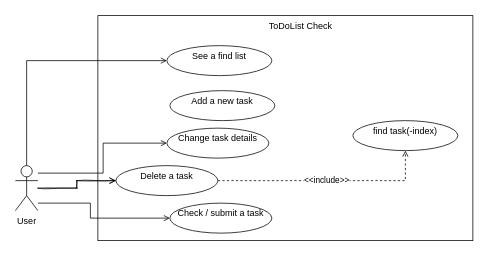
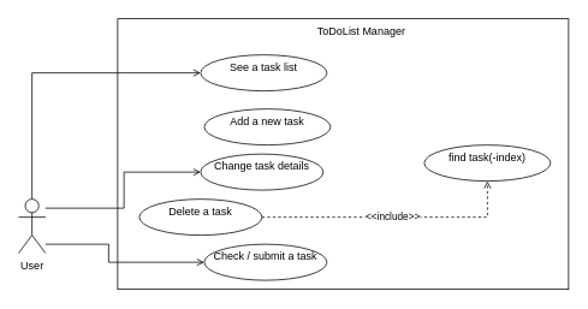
- <mxCell id="2" value="&lt;blockquote style=&quot;margin: 0 0 0 40px ; border: none ; padding: 0px&quot;&gt;ToDoList Check&lt;/blockquote&gt;" style="html=1;verticalAlign=top;" vertex="1" parent="1"><mxGeometry x="130" y="20" width="500" height="300" as="geometry" /></mxCell>
+ <mxCell id="2" value="&lt;blockquote style=&quot;margin: 0 0 0 40px ; border: none ; padding: 0px&quot;&gt;ToDoList Manager&lt;/blockquote&gt;" style="html=1;verticalAlign=top;" vertex="1" parent="1"><mxGeometry x="130" y="20" width="500" height="300" as="geometry" /></mxCell>
- <mxCell id="8" value="See a find list" style="ellipse;whiteSpace=wrap;html=1;verticalAlign=top;" vertex="1" parent="1"><mxGeometry x="222" y="60" width="140" height="40" as="geometry" /></mxCell>
+ <mxCell id="8" value="See a task list" style="ellipse;whiteSpace=wrap;html=1;verticalAlign=top;" vertex="1" parent="1"><mxGeometry x="222" y="60" width="140" height="40" as="geometry" /></mxCell>
- <mxCell id="6" style="edgeStyle=orthogonalEdgeStyle;rounded=0;sketch=1;orthogonalLoop=1;jettySize=auto;html=1;endArrow=open;endFill=0;" edge="1" parent="1" source="7" target="13"><mxGeometry relative="1" as="geometry" /></mxCell>
